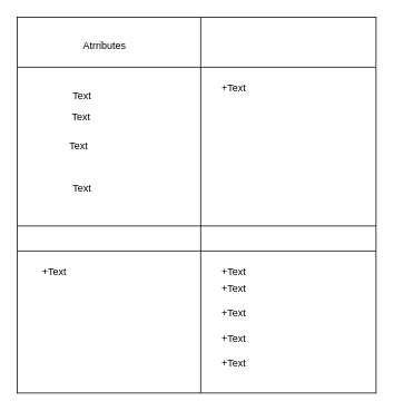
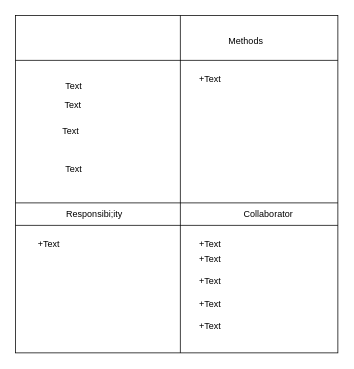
- <mxCell id="3" value="Atrributes" style="text;html=1;strokeColor=none;fillColor=none;align=center;verticalAlign=middle;whiteSpace=wrap;rounded=0;" parent="1" vertex="1"><mxGeometry x="95" y="40" width="60" height="30" as="geometry" /></mxCell>
+ <mxCell id="4" value="Methods" style="text;html=1;strokeColor=none;fillColor=none;align=center;verticalAlign=middle;whiteSpace=wrap;rounded=0;" parent="1" vertex="1"><mxGeometry x="300" y="40" width="55" height="30" as="geometry" /></mxCell>
+ <mxCell id="7" value="Responsibi;ity" style="text;html=1;strokeColor=none;fillColor=none;align=center;verticalAlign=middle;whiteSpace=wrap;rounded=0;" parent="1" vertex="1"><mxGeometry x="67.5" y="270" width="115" height="30" as="geometry" /></mxCell>
+ <mxCell id="8" value="Collaborator" style="text;html=1;strokeColor=none;fillColor=none;align=center;verticalAlign=middle;whiteSpace=wrap;rounded=0;" parent="1" vertex="1"><mxGeometry x="300" y="270" width="115" height="30" as="geometry" /></mxCell>
